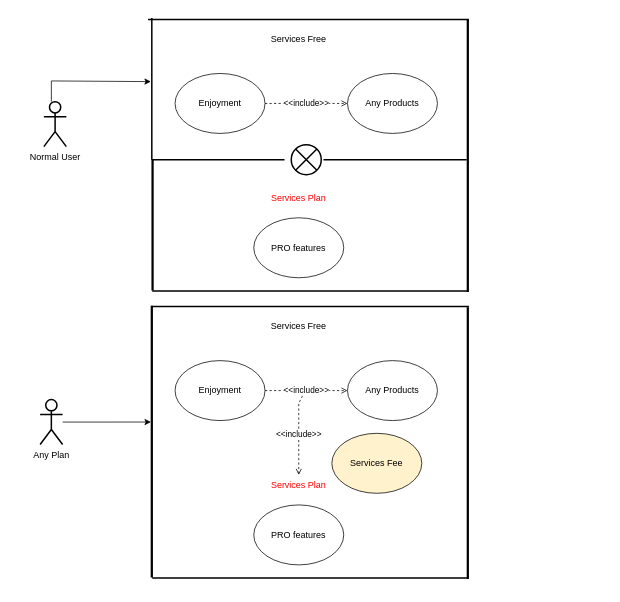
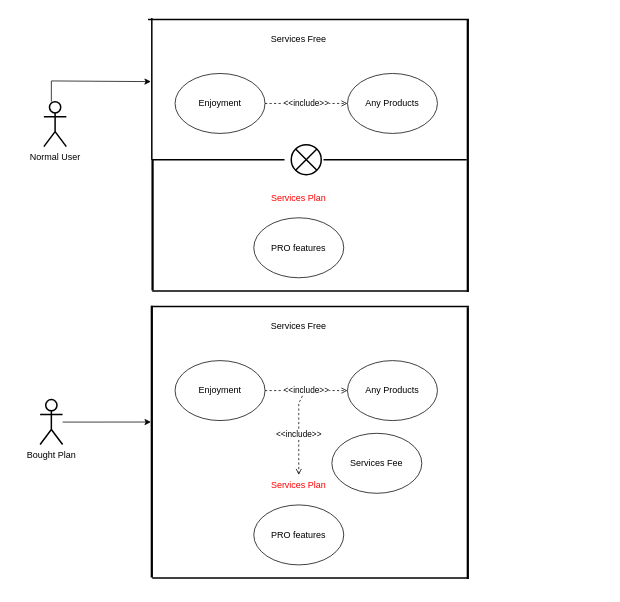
- <mxCell id="19" value="Any Plan" style="shape=umlActor;verticalLabelPosition=bottom;verticalAlign=top;html=1;outlineConnect=0;labelBackgroundColor=none;fontColor=none;strokeColor=default;strokeWidth=2;fillColor=none;" vertex="1" parent="1"><mxGeometry x="53" y="532" width="30" height="60" as="geometry" /></mxCell>
+ <mxCell id="19" value="Bought Plan" style="shape=umlActor;verticalLabelPosition=bottom;verticalAlign=top;html=1;outlineConnect=0;labelBackgroundColor=none;fontColor=none;strokeColor=default;strokeWidth=2;fillColor=none;" vertex="1" parent="1"><mxGeometry x="53" y="532" width="30" height="60" as="geometry" /></mxCell>
- <mxCell id="31" value="Services Fee" style="ellipse;whiteSpace=wrap;html=1;strokeWidth=1;fillColor=#fff2cc;" vertex="1" parent="1"><mxGeometry x="442.15" y="577" width="120" height="80" as="geometry" /></mxCell>
+ <mxCell id="31" value="Services Fee" style="ellipse;whiteSpace=wrap;html=1;strokeWidth=1;" vertex="1" parent="1"><mxGeometry x="442.15" y="577" width="120" height="80" as="geometry" /></mxCell>
